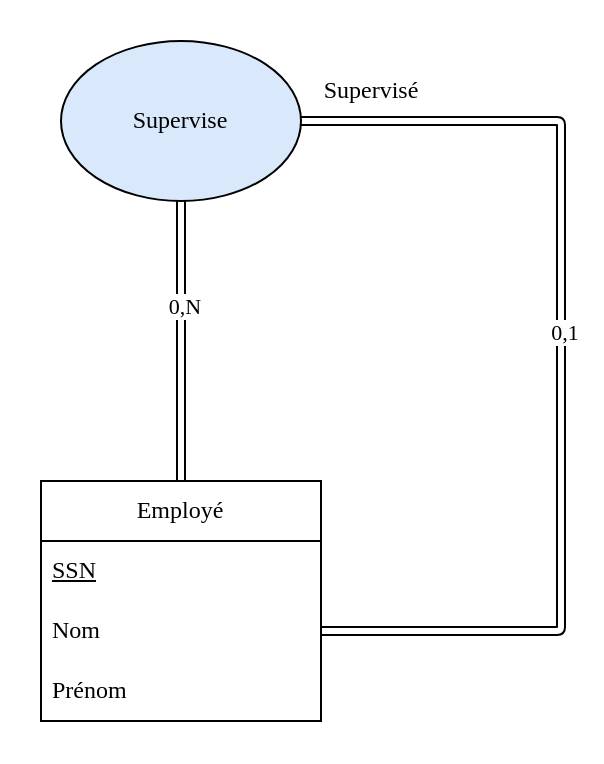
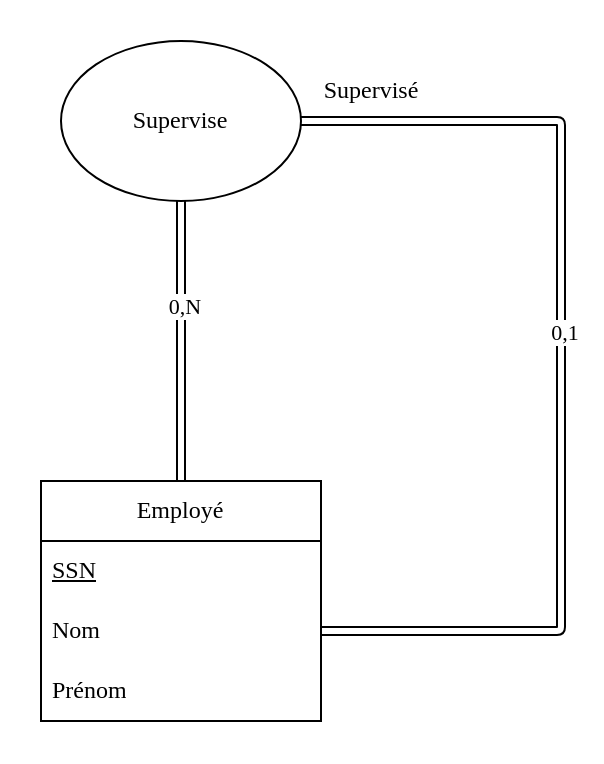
- <mxCell id="10" value="Supervise" style="ellipse;whiteSpace=wrap;html=1;fontFamily=FiraCode Nerd Font Propo;fillColor=#dae8fc;" parent="1" vertex="1"><mxGeometry x="30" y="20" width="120" height="80" as="geometry" /></mxCell>
+ <mxCell id="10" value="Supervise" style="ellipse;whiteSpace=wrap;html=1;fontFamily=FiraCode Nerd Font Propo;" parent="1" vertex="1"><mxGeometry x="30" y="20" width="120" height="80" as="geometry" /></mxCell>
